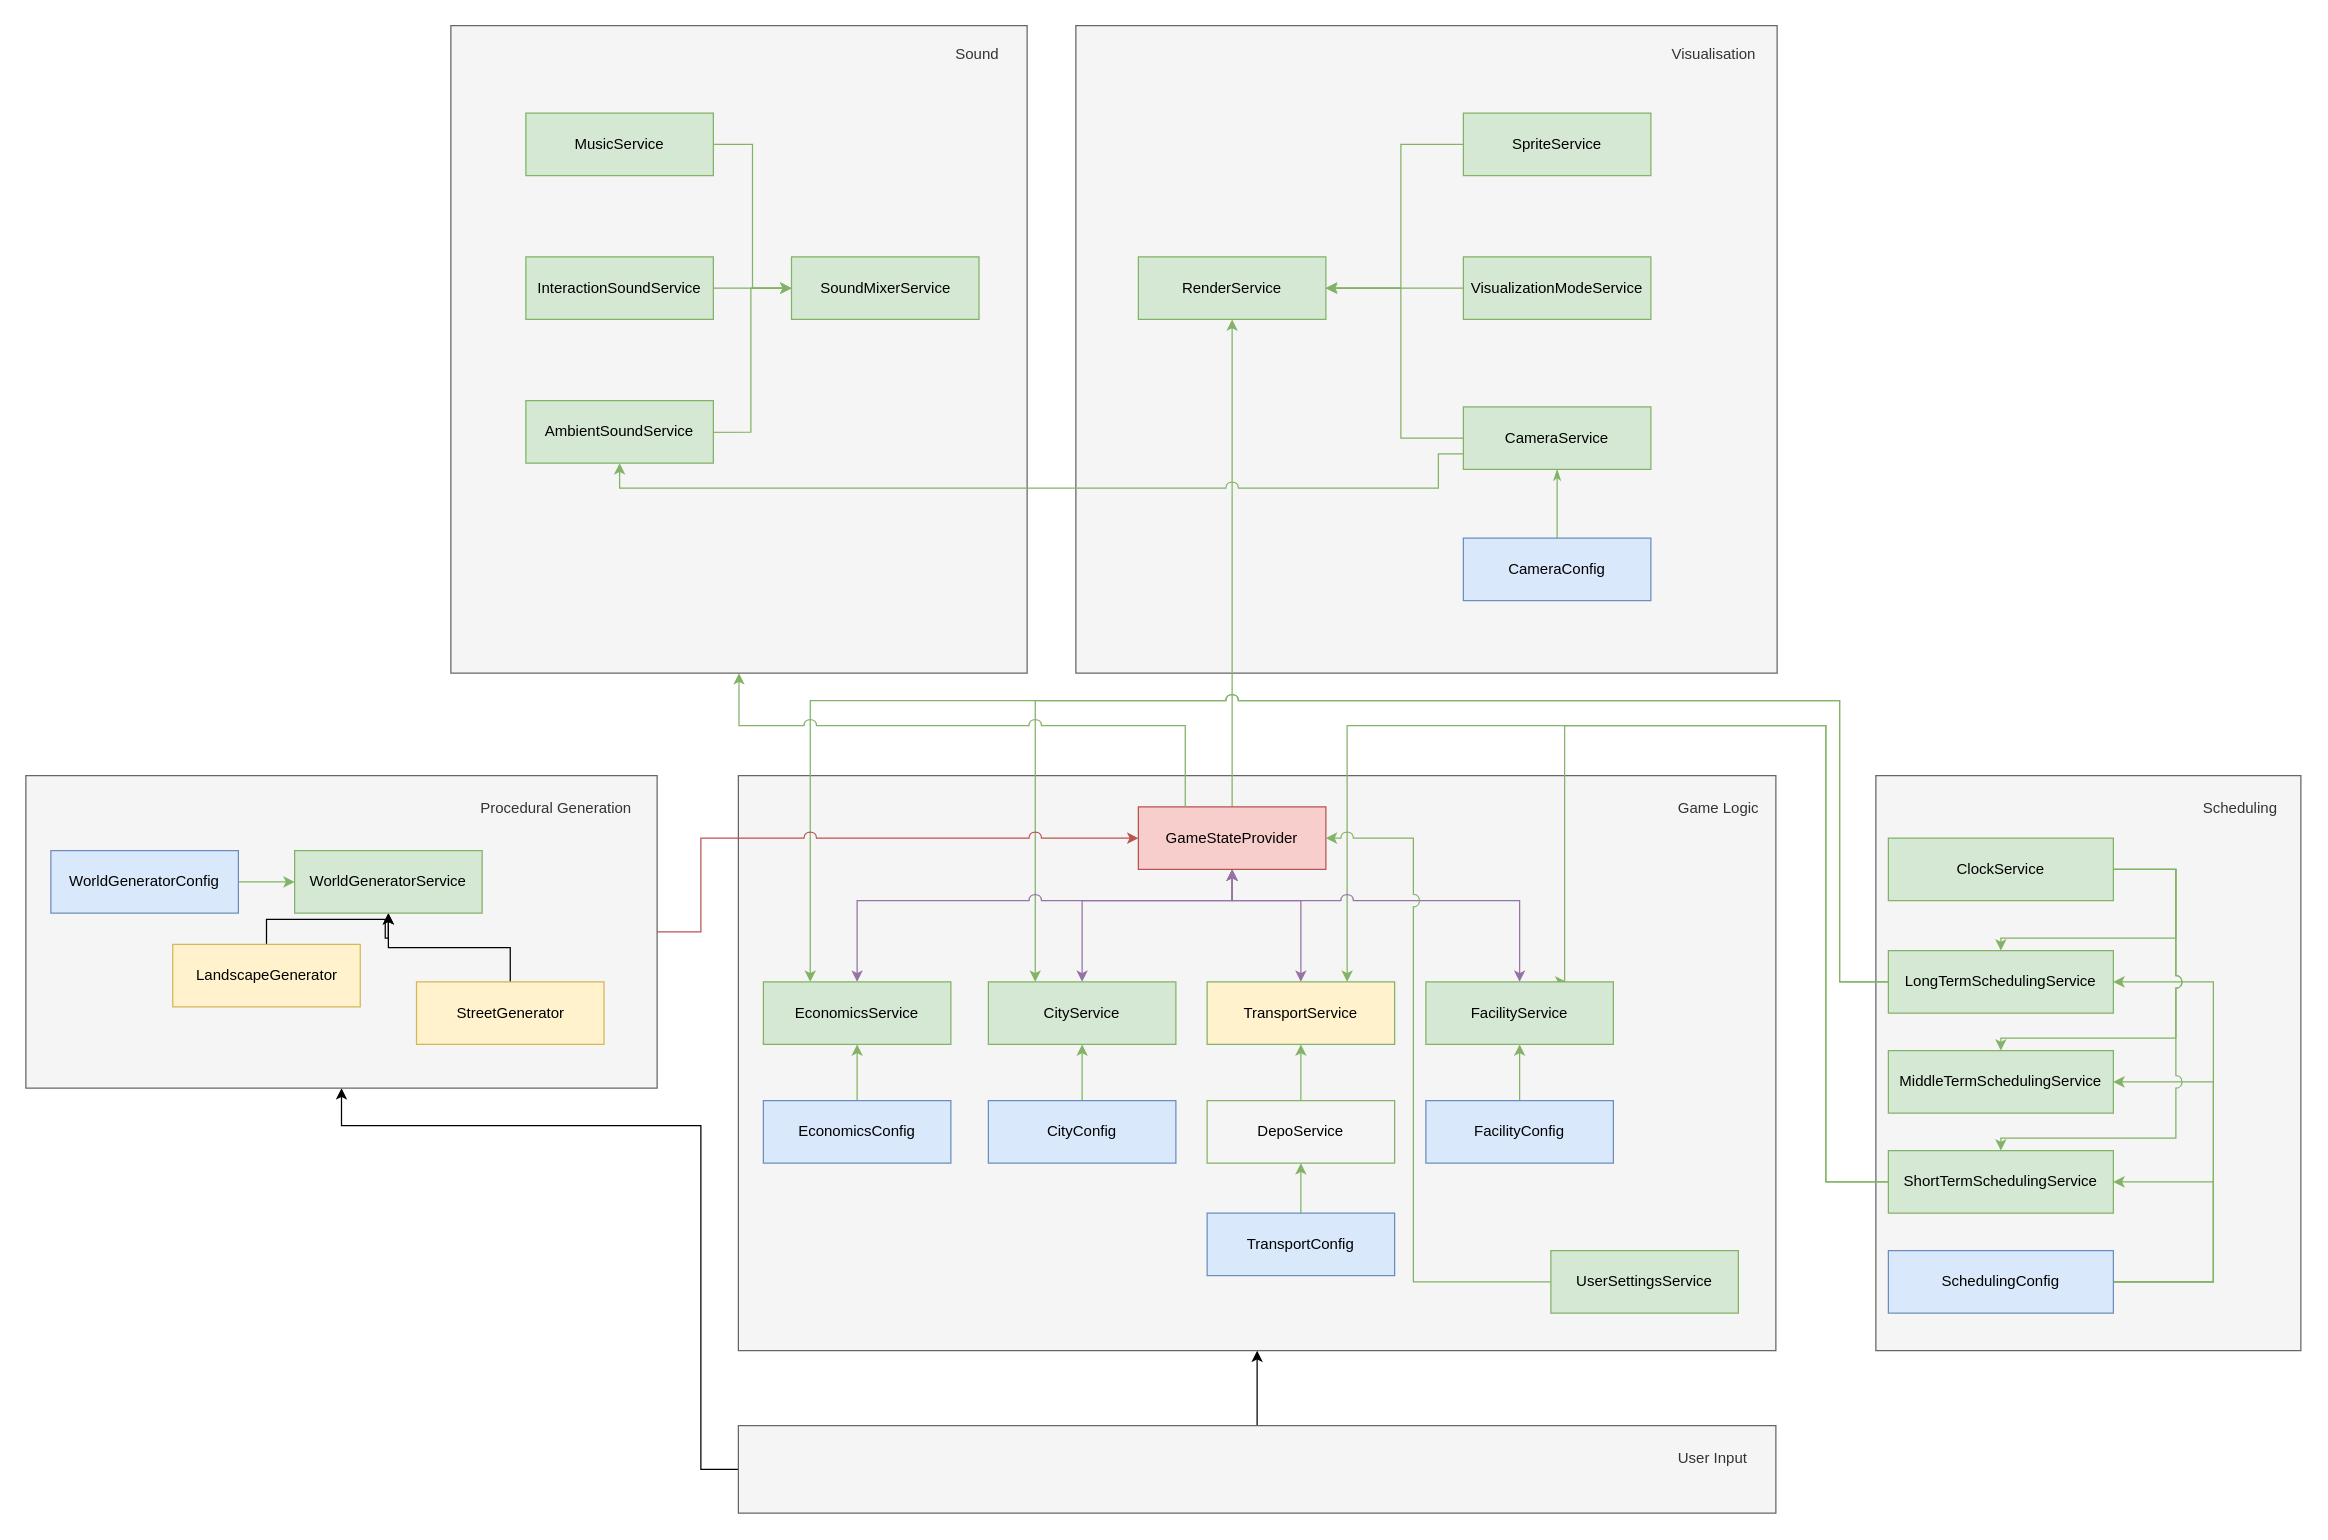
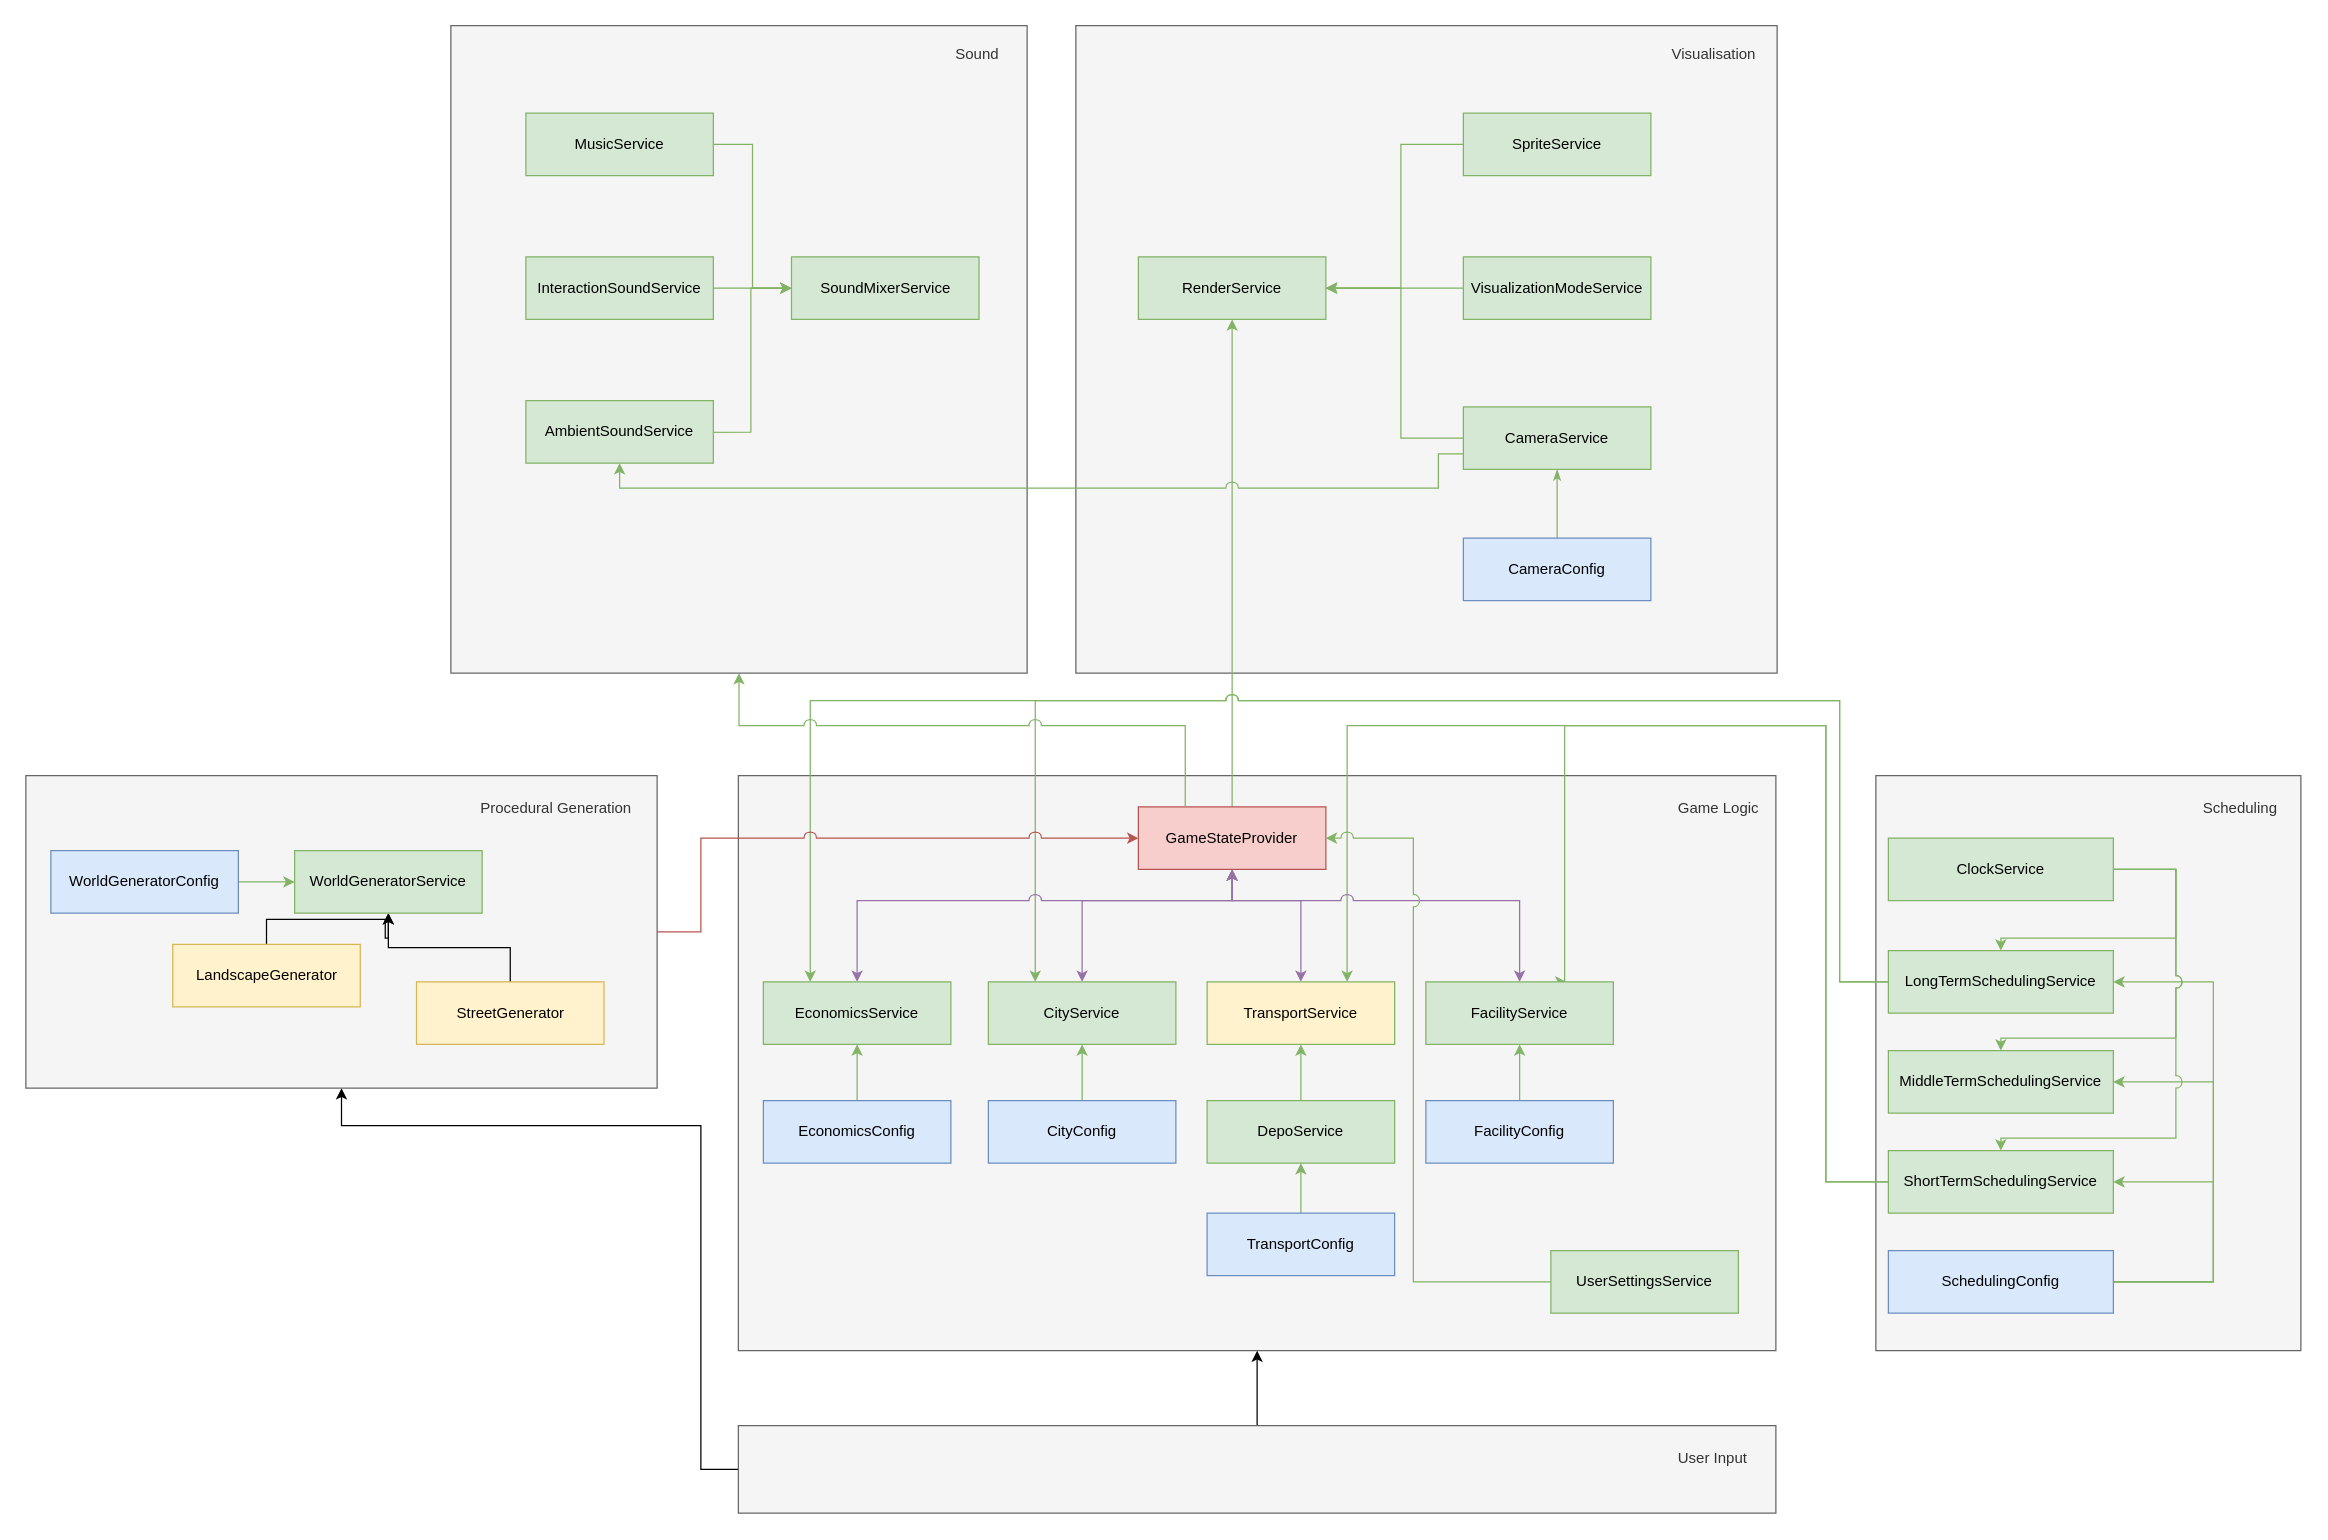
- <mxCell id="48" value="DepoService" style="rounded=0;whiteSpace=wrap;html=1;fillColor=#f5f5f5;strokeColor=#82b366;" vertex="1" parent="1"><mxGeometry x="965" y="880" width="150" height="50" as="geometry" /></mxCell>
+ <mxCell id="48" value="DepoService" style="rounded=0;whiteSpace=wrap;html=1;fillColor=#d5e8d4;strokeColor=#82b366;" vertex="1" parent="1"><mxGeometry x="965" y="880" width="150" height="50" as="geometry" /></mxCell>
